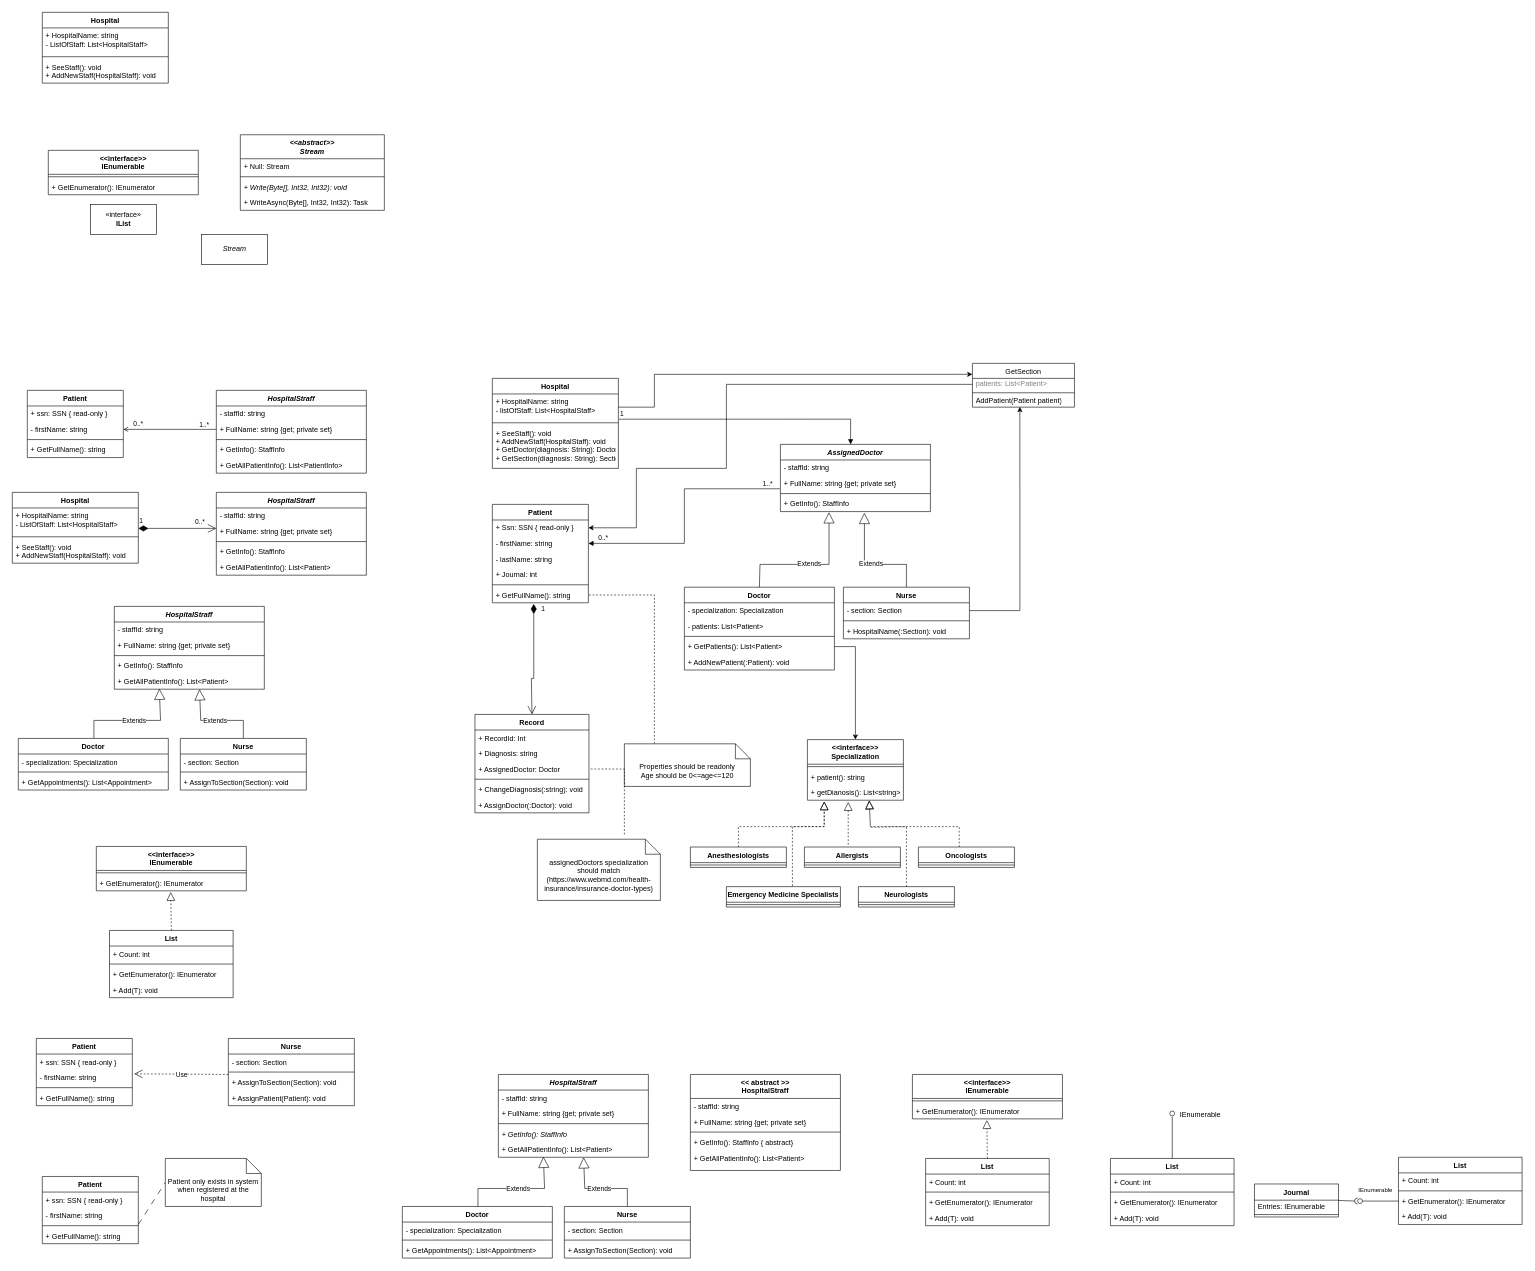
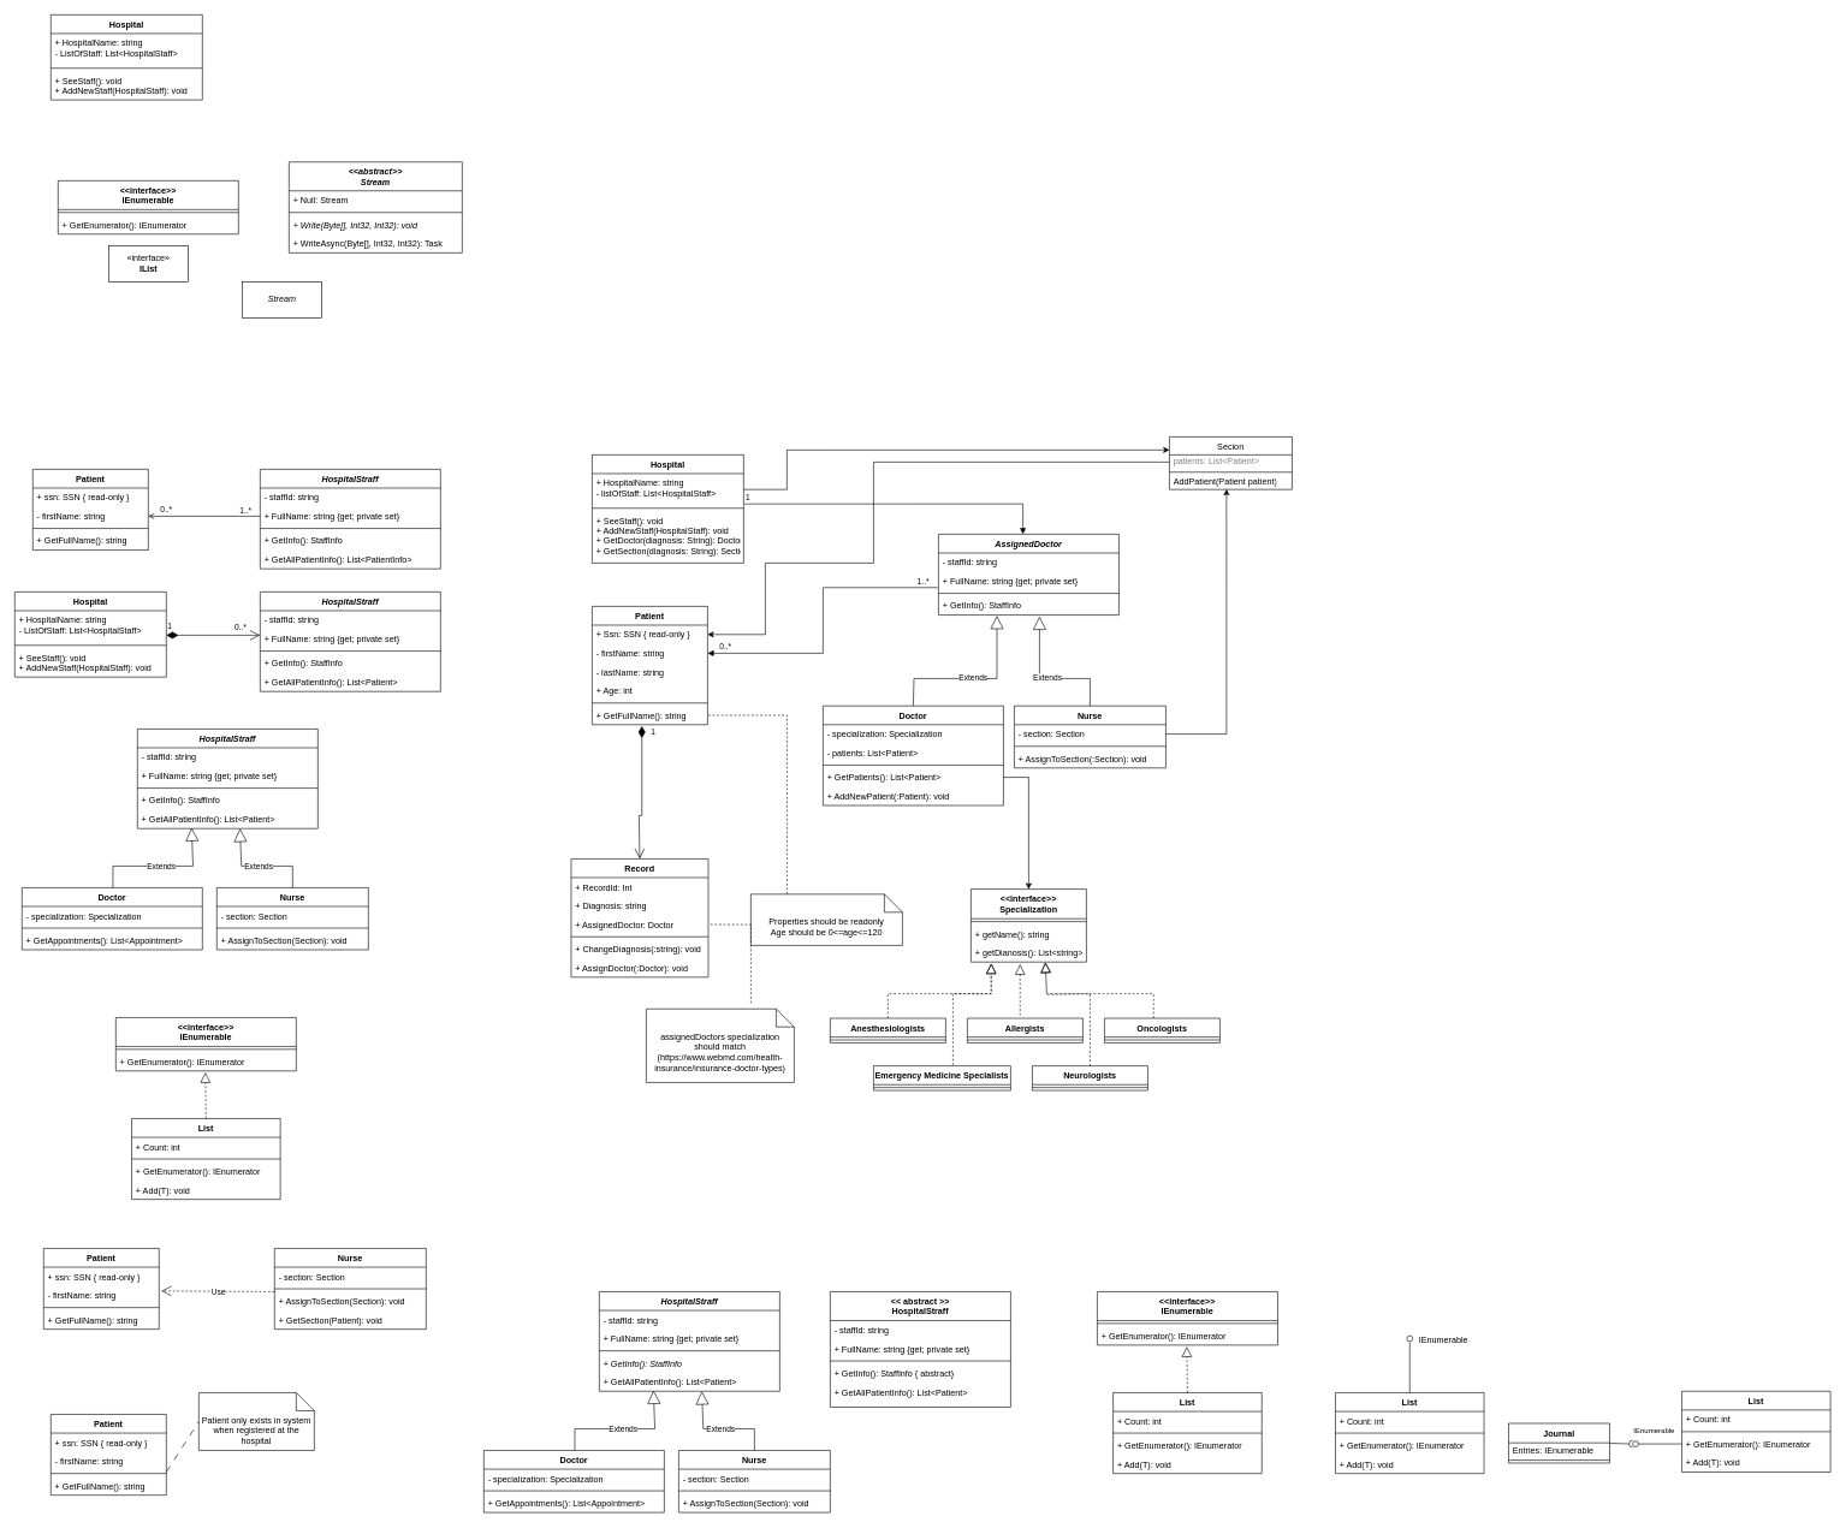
- <mxCell id="200" value="GetSection" style="swimlane;fontStyle=0;align=center;verticalAlign=top;childLayout=stackLayout;horizontal=1;startSize=25;horizontalStack=0;resizeParent=1;resizeParentMax=0;resizeLast=0;collapsible=0;marginBottom=0;html=1;whiteSpace=wrap;" vertex="1" parent="1"><mxGeometry x="1620" y="605" width="170" height="73" as="geometry" /></mxCell>
+ <mxCell id="200" value="Secion" style="swimlane;fontStyle=0;align=center;verticalAlign=top;childLayout=stackLayout;horizontal=1;startSize=25;horizontalStack=0;resizeParent=1;resizeParentMax=0;resizeLast=0;collapsible=0;marginBottom=0;html=1;whiteSpace=wrap;" vertex="1" parent="1"><mxGeometry x="1620" y="605" width="170" height="73" as="geometry" /></mxCell>
- <mxCell id="106" value="+ Journal: int" style="text;strokeColor=none;fillColor=none;align=left;verticalAlign=top;spacingLeft=4;spacingRight=4;overflow=hidden;rotatable=0;points=[[0,0.5],[1,0.5]];portConstraint=eastwest;" vertex="1" parent="102"><mxGeometry y="104" width="160" height="26" as="geometry" /></mxCell>
+ <mxCell id="106" value="+ Age: int" style="text;strokeColor=none;fillColor=none;align=left;verticalAlign=top;spacingLeft=4;spacingRight=4;overflow=hidden;rotatable=0;points=[[0,0.5],[1,0.5]];portConstraint=eastwest;" vertex="1" parent="102"><mxGeometry y="104" width="160" height="26" as="geometry" /></mxCell>
- <mxCell id="99" value="+ HospitalName(:Section): void" style="text;strokeColor=none;fillColor=none;align=left;verticalAlign=top;spacingLeft=4;spacingRight=4;overflow=hidden;rotatable=0;points=[[0,0.5],[1,0.5]];portConstraint=eastwest;" parent="96" vertex="1"><mxGeometry y="60" width="210" height="26" as="geometry" /></mxCell>
+ <mxCell id="99" value="+ AssignToSection(:Section): void" style="text;strokeColor=none;fillColor=none;align=left;verticalAlign=top;spacingLeft=4;spacingRight=4;overflow=hidden;rotatable=0;points=[[0,0.5],[1,0.5]];portConstraint=eastwest;" parent="96" vertex="1"><mxGeometry y="60" width="210" height="26" as="geometry" /></mxCell>
- <mxCell id="130" value="+ patient(): string" style="text;strokeColor=none;fillColor=none;align=left;verticalAlign=top;spacingLeft=4;spacingRight=4;overflow=hidden;rotatable=0;points=[[0,0.5],[1,0.5]];portConstraint=eastwest;" parent="128" vertex="1"><mxGeometry y="49" width="160" height="26" as="geometry" /></mxCell>
+ <mxCell id="130" value="+ getName(): string" style="text;strokeColor=none;fillColor=none;align=left;verticalAlign=top;spacingLeft=4;spacingRight=4;overflow=hidden;rotatable=0;points=[[0,0.5],[1,0.5]];portConstraint=eastwest;" parent="128" vertex="1"><mxGeometry y="49" width="160" height="26" as="geometry" /></mxCell>
- <mxCell id="71" value="+ AssignPatient(Patient): void" style="text;strokeColor=none;fillColor=none;align=left;verticalAlign=top;spacingLeft=4;spacingRight=4;overflow=hidden;rotatable=0;points=[[0,0.5],[1,0.5]];portConstraint=eastwest;" parent="67" vertex="1"><mxGeometry y="86" width="210" height="26" as="geometry" /></mxCell>
+ <mxCell id="71" value="+ GetSection(Patient): void" style="text;strokeColor=none;fillColor=none;align=left;verticalAlign=top;spacingLeft=4;spacingRight=4;overflow=hidden;rotatable=0;points=[[0,0.5],[1,0.5]];portConstraint=eastwest;" parent="67" vertex="1"><mxGeometry y="86" width="210" height="26" as="geometry" /></mxCell>
